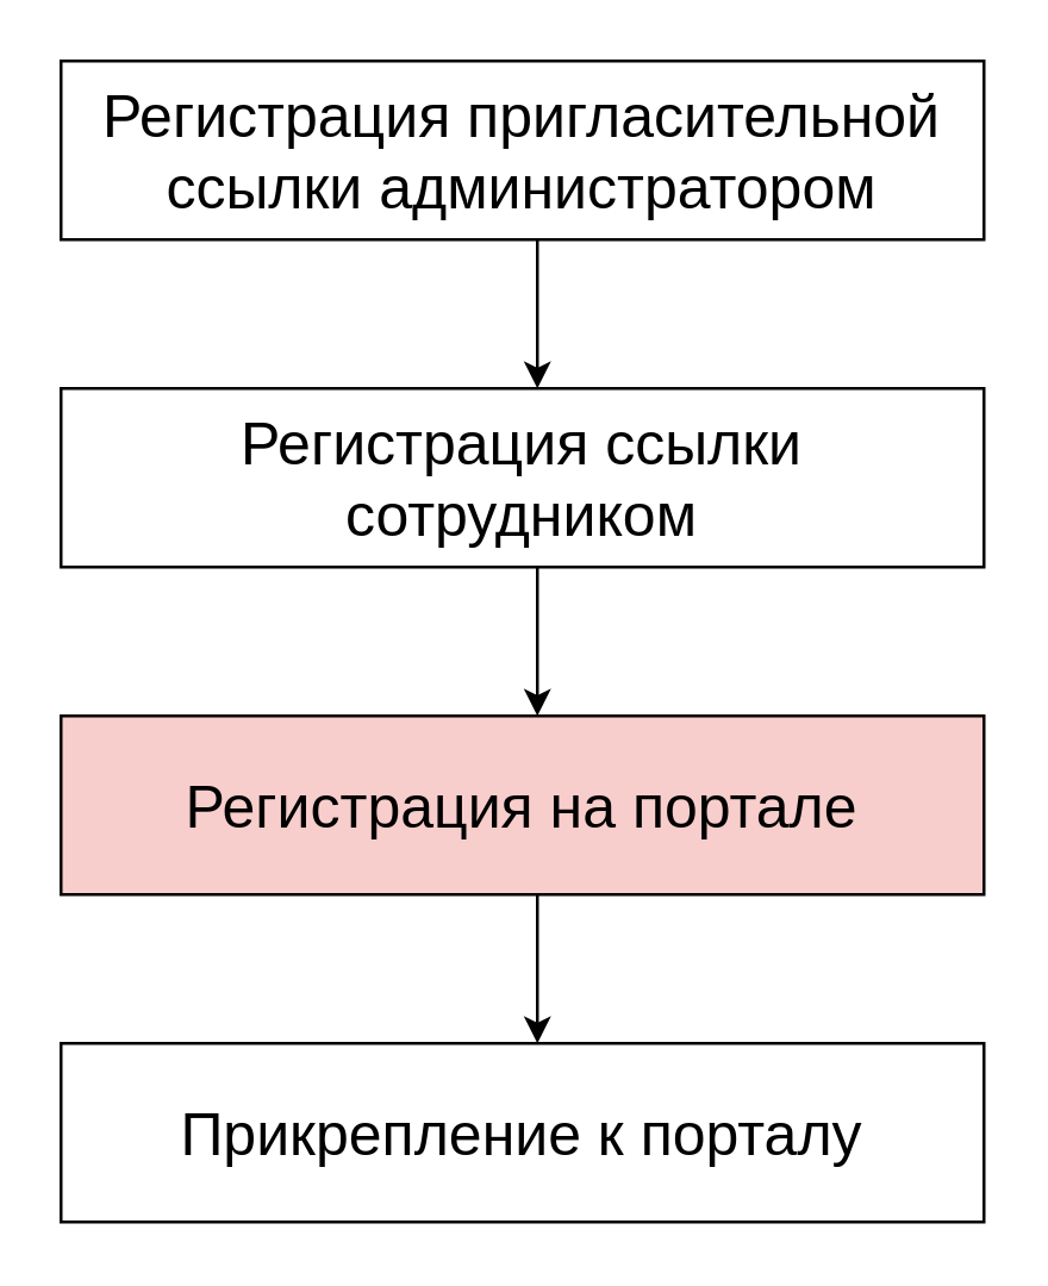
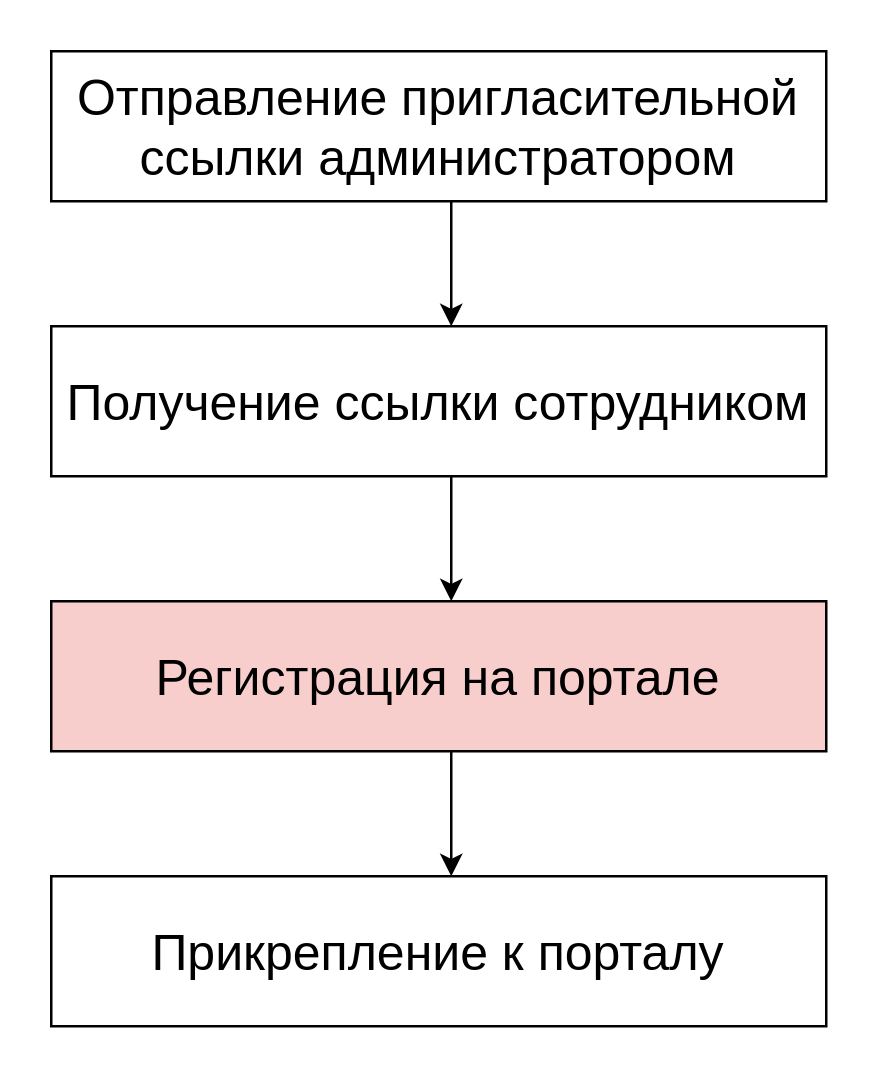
- <mxCell id="2" value="Регистрация пригласительной ссылки администратором" style="rounded=0;whiteSpace=wrap;html=1;fontSize=20;" vertex="1" parent="1"><mxGeometry x="20" y="20" width="310" height="60" as="geometry" /></mxCell>
+ <mxCell id="2" value="Отправление пригласительной ссылки администратором" style="rounded=0;whiteSpace=wrap;html=1;fontSize=20;" vertex="1" parent="1"><mxGeometry x="20" y="20" width="310" height="60" as="geometry" /></mxCell>
- <mxCell id="3" value="Регистрация ссылки сотрудником" style="rounded=0;whiteSpace=wrap;html=1;fontSize=20;" vertex="1" parent="1"><mxGeometry x="20" y="130" width="310" height="60" as="geometry" /></mxCell>
+ <mxCell id="3" value="Получение ссылки сотрудником" style="rounded=0;whiteSpace=wrap;html=1;fontSize=20;" vertex="1" parent="1"><mxGeometry x="20" y="130" width="310" height="60" as="geometry" /></mxCell>
